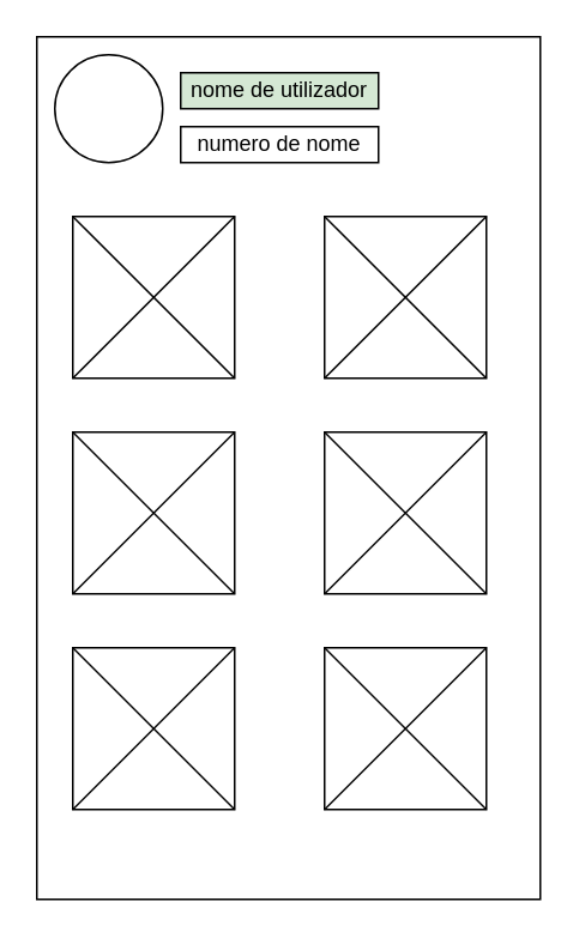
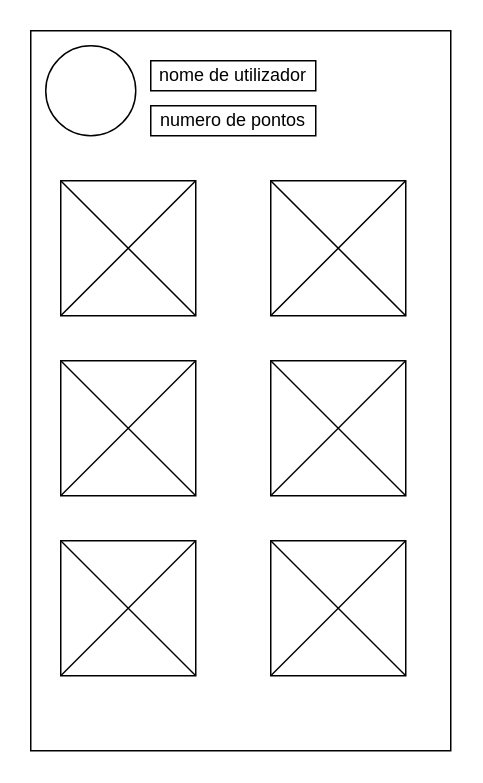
- <mxCell id="4" value="nome de utilizador" style="rounded=0;whiteSpace=wrap;html=1;fillColor=#d5e8d4;" vertex="1" parent="1"><mxGeometry x="100" y="40" width="110" height="20" as="geometry" /></mxCell>
+ <mxCell id="4" value="nome de utilizador" style="rounded=0;whiteSpace=wrap;html=1;" vertex="1" parent="1"><mxGeometry x="100" y="40" width="110" height="20" as="geometry" /></mxCell>
- <mxCell id="5" value="numero de nome" style="rounded=0;whiteSpace=wrap;html=1;" vertex="1" parent="1"><mxGeometry x="100" y="70" width="110" height="20" as="geometry" /></mxCell>
+ <mxCell id="5" value="numero de pontos" style="rounded=0;whiteSpace=wrap;html=1;" vertex="1" parent="1"><mxGeometry x="100" y="70" width="110" height="20" as="geometry" /></mxCell>
